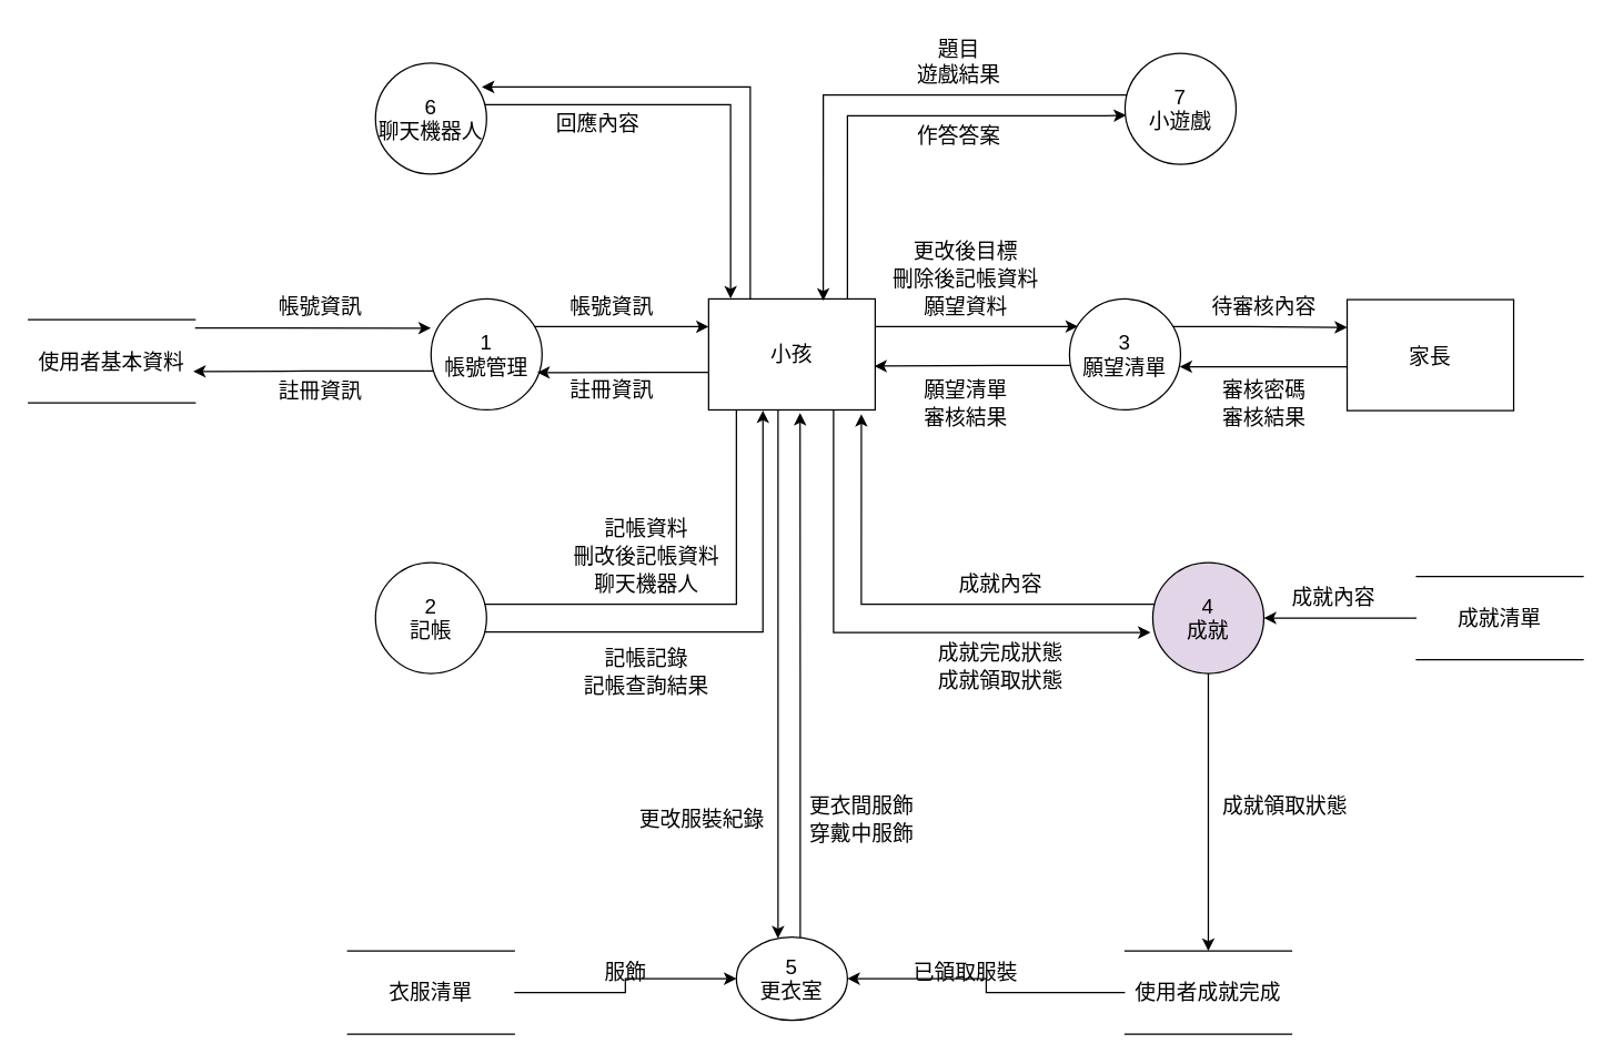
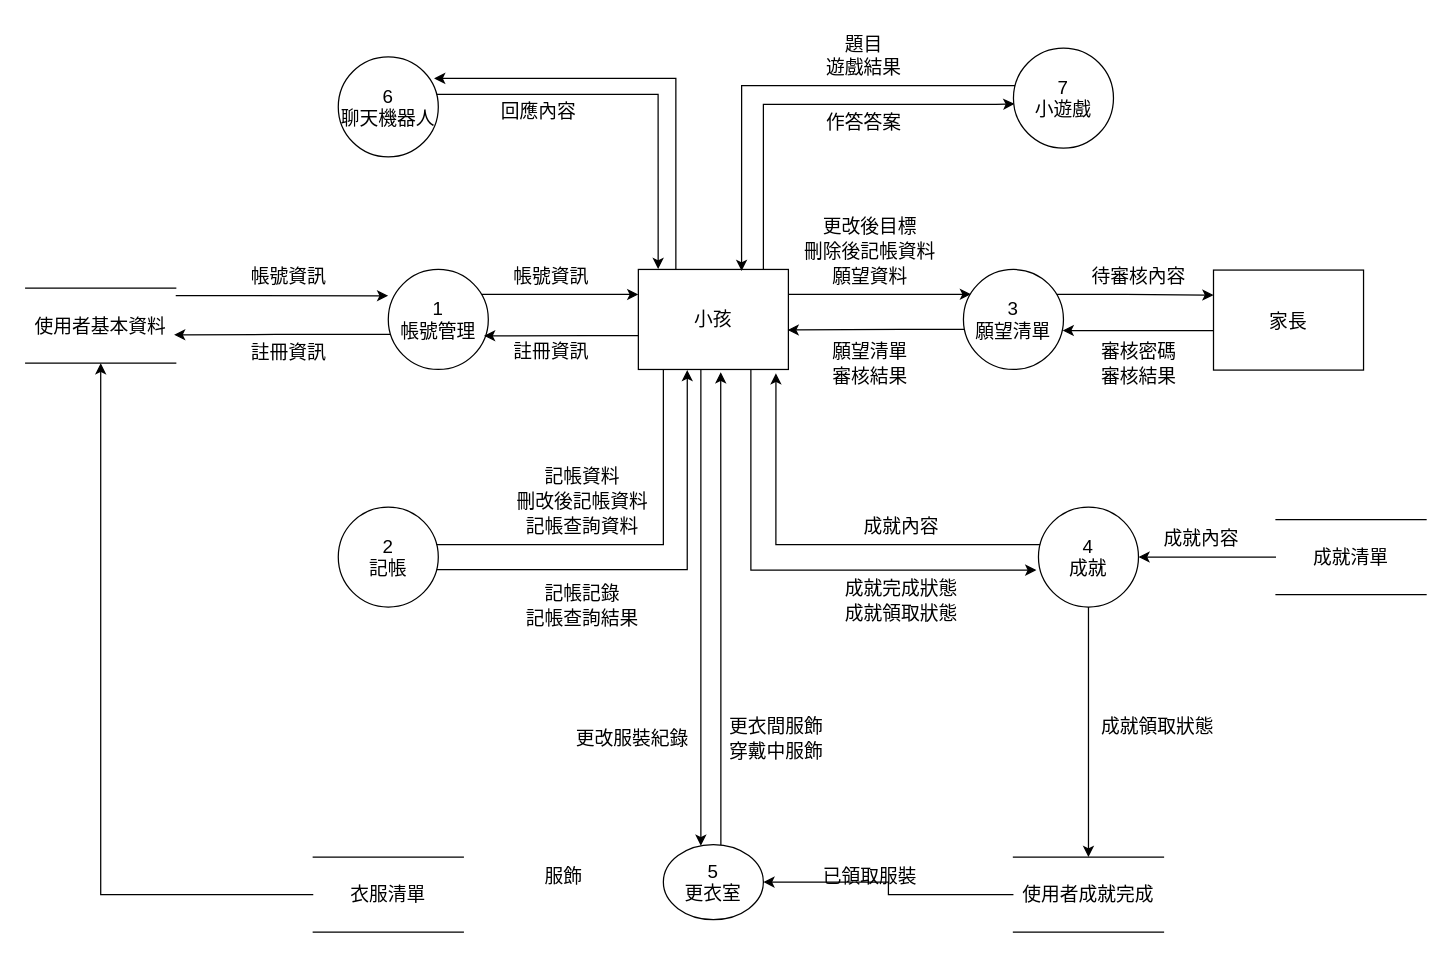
- <mxCell id="31" value="&lt;font style=&quot;font-size: 15px;&quot;&gt;聊天機器人&lt;/font&gt;" style="text;html=1;align=center;verticalAlign=middle;resizable=0;points=[];autosize=1;strokeColor=none;fillColor=none;" vertex="1" parent="1"><mxGeometry x="410" y="405" width="110" height="30" as="geometry" /></mxCell>
+ <mxCell id="31" value="&lt;font style=&quot;font-size: 15px;&quot;&gt;記帳查詢資料&lt;/font&gt;" style="text;html=1;align=center;verticalAlign=middle;resizable=0;points=[];autosize=1;strokeColor=none;fillColor=none;" vertex="1" parent="1"><mxGeometry x="410" y="405" width="110" height="30" as="geometry" /></mxCell>
- <mxCell id="20" value="&lt;font style=&quot;font-size: 15px;&quot;&gt;4&lt;br&gt;成就&lt;/font&gt;" style="ellipse;whiteSpace=wrap;html=1;aspect=fixed;fillColor=#e1d5e7;" vertex="1" parent="1"><mxGeometry x="830" y="405" width="80" height="80" as="geometry" /></mxCell>
+ <mxCell id="20" value="&lt;font style=&quot;font-size: 15px;&quot;&gt;4&lt;br&gt;成就&lt;/font&gt;" style="ellipse;whiteSpace=wrap;html=1;aspect=fixed;" vertex="1" parent="1"><mxGeometry x="830" y="405" width="80" height="80" as="geometry" /></mxCell>
- <mxCell id="65" style="edgeStyle=orthogonalEdgeStyle;rounded=0;orthogonalLoop=1;jettySize=auto;html=1;entryX=0;entryY=0.5;entryDx=0;entryDy=0;" edge="1" parent="1" source="66" target="22"><mxGeometry relative="1" as="geometry" /></mxCell>
+ <mxCell id="65" style="edgeStyle=orthogonalEdgeStyle;rounded=0;orthogonalLoop=1;jettySize=auto;html=1;" edge="1" parent="1" source="66" target="55"><mxGeometry relative="1" as="geometry" /></mxCell>
